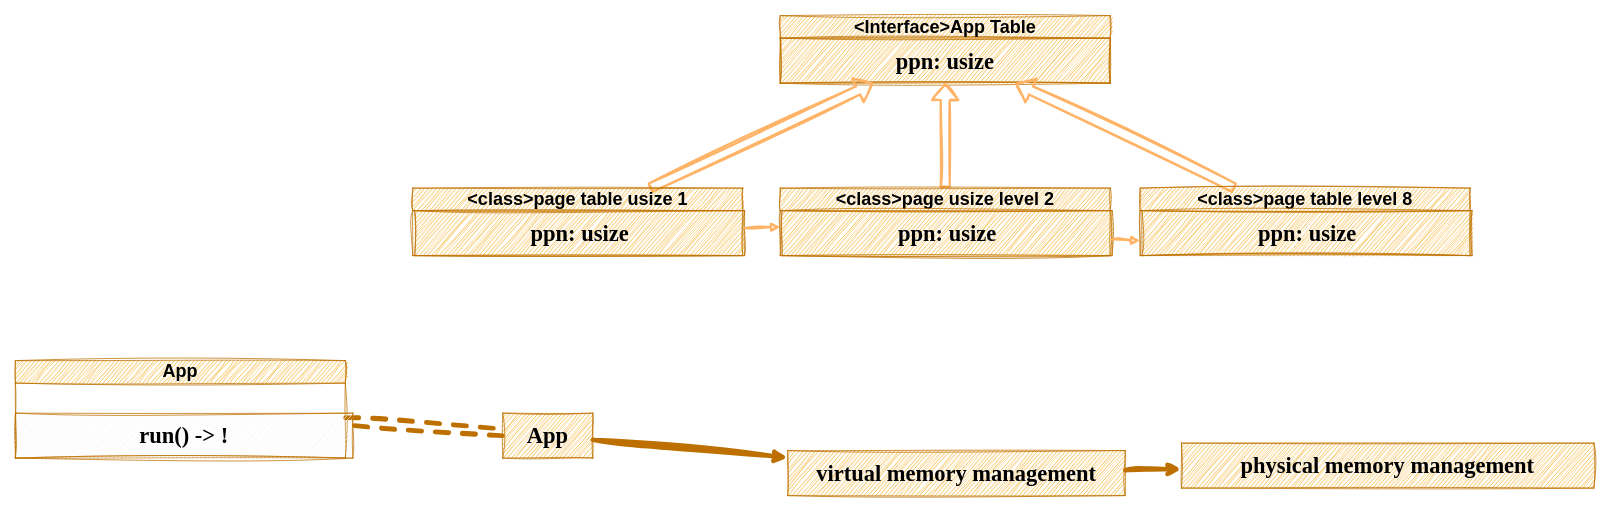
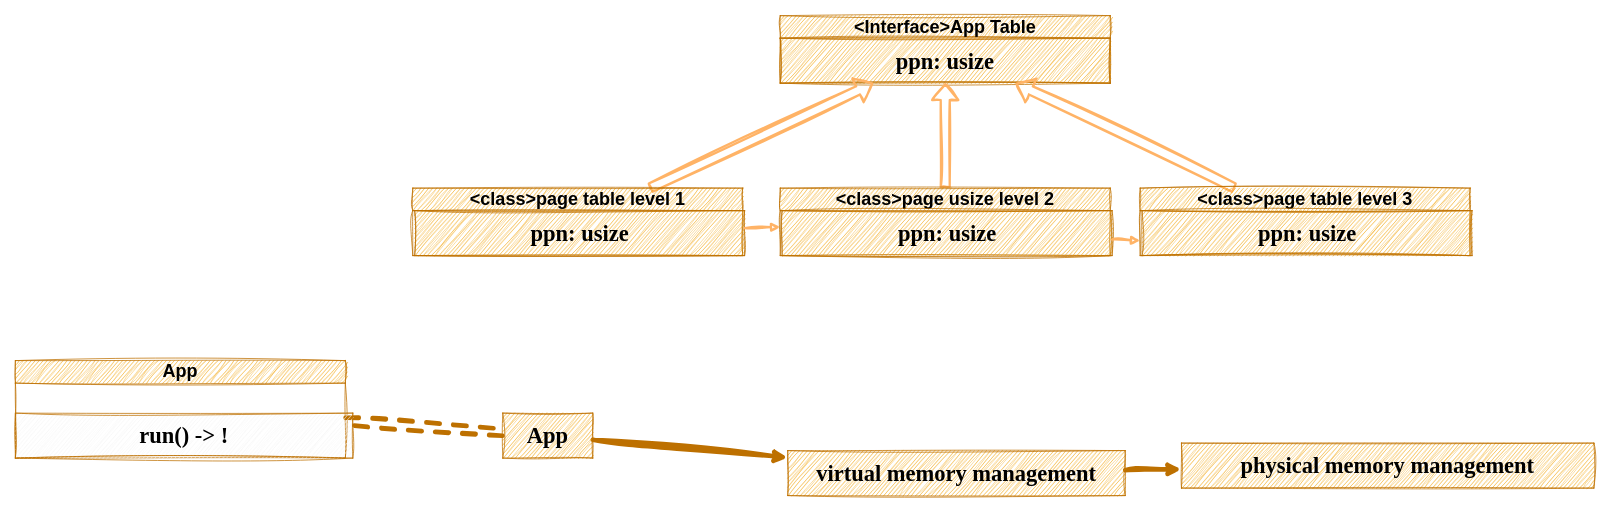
- <mxCell id="5" value="&lt;h1&gt;&amp;lt;class&amp;gt;page table usize 1&lt;/h1&gt;" style="swimlane;whiteSpace=wrap;html=1;labelBackgroundColor=none;fontFamily=Helvetica;fontSize=12;fontColor=#000000;fillColor=#f0a30a;gradientColor=none;strokeColor=#BD7000;rounded=0;shadow=0;sketch=1;startSize=30;hachureGap=4;jiggle=2;curveFitting=1;fontSource=https%3A%2F%2Ffonts.googleapis.com%2Fcss%3Ffamily%3DArchitects%2BDaughter;" parent="1" vertex="1"><mxGeometry x="550" y="250" width="440" height="90" as="geometry" /></mxCell>
+ <mxCell id="5" value="&lt;h1&gt;&amp;lt;class&amp;gt;page table level 1&lt;/h1&gt;" style="swimlane;whiteSpace=wrap;html=1;labelBackgroundColor=none;fontFamily=Helvetica;fontSize=12;fontColor=#000000;fillColor=#f0a30a;gradientColor=none;strokeColor=#BD7000;rounded=0;shadow=0;sketch=1;startSize=30;hachureGap=4;jiggle=2;curveFitting=1;fontSource=https%3A%2F%2Ffonts.googleapis.com%2Fcss%3Ffamily%3DArchitects%2BDaughter;" parent="1" vertex="1"><mxGeometry x="550" y="250" width="440" height="90" as="geometry" /></mxCell>
- <mxCell id="12" value="&lt;h1&gt;&amp;lt;class&amp;gt;page table level 8&lt;/h1&gt;" style="swimlane;whiteSpace=wrap;html=1;labelBackgroundColor=none;fontFamily=Helvetica;fontSize=12;fontColor=#000000;fillColor=#f0a30a;gradientColor=none;strokeColor=#BD7000;rounded=0;shadow=0;sketch=1;startSize=30;hachureGap=4;jiggle=2;curveFitting=1;fontSource=https%3A%2F%2Ffonts.googleapis.com%2Fcss%3Ffamily%3DArchitects%2BDaughter;" parent="1" vertex="1"><mxGeometry x="1520" y="250" width="440" height="90" as="geometry" /></mxCell>
+ <mxCell id="12" value="&lt;h1&gt;&amp;lt;class&amp;gt;page table level 3&lt;/h1&gt;" style="swimlane;whiteSpace=wrap;html=1;labelBackgroundColor=none;fontFamily=Helvetica;fontSize=12;fontColor=#000000;fillColor=#f0a30a;gradientColor=none;strokeColor=#BD7000;rounded=0;shadow=0;sketch=1;startSize=30;hachureGap=4;jiggle=2;curveFitting=1;fontSource=https%3A%2F%2Ffonts.googleapis.com%2Fcss%3Ffamily%3DArchitects%2BDaughter;" parent="1" vertex="1"><mxGeometry x="1520" y="250" width="440" height="90" as="geometry" /></mxCell>
- <mxCell id="18" style="edgeStyle=none;hachureGap=4;html=1;fontFamily=Architects Daughter;fontSource=https%3A%2F%2Ffonts.googleapis.com%2Fcss%3Ffamily%3DArchitects%2BDaughter;fontSize=16;strokeWidth=6;fillColor=#f0a30a;strokeColor=#BD7000;sketch=1;curveFitting=1;jiggle=2;shadow=0;rounded=1;fontColor=default;labelBackgroundColor=default;labelBorderColor=none;endArrow=open;" edge="1" parent="1" source="19" target="17"><mxGeometry relative="1" as="geometry" /></mxCell>
+ <mxCell id="18" style="edgeStyle=none;hachureGap=4;html=1;fontFamily=Architects Daughter;fontSource=https%3A%2F%2Ffonts.googleapis.com%2Fcss%3Ffamily%3DArchitects%2BDaughter;fontSize=16;strokeWidth=6;fillColor=#f0a30a;strokeColor=#BD7000;sketch=1;curveFitting=1;jiggle=2;shadow=0;rounded=1;fontColor=default;labelBackgroundColor=default;labelBorderColor=none;" edge="1" parent="1" source="19" target="17"><mxGeometry relative="1" as="geometry" /></mxCell>
